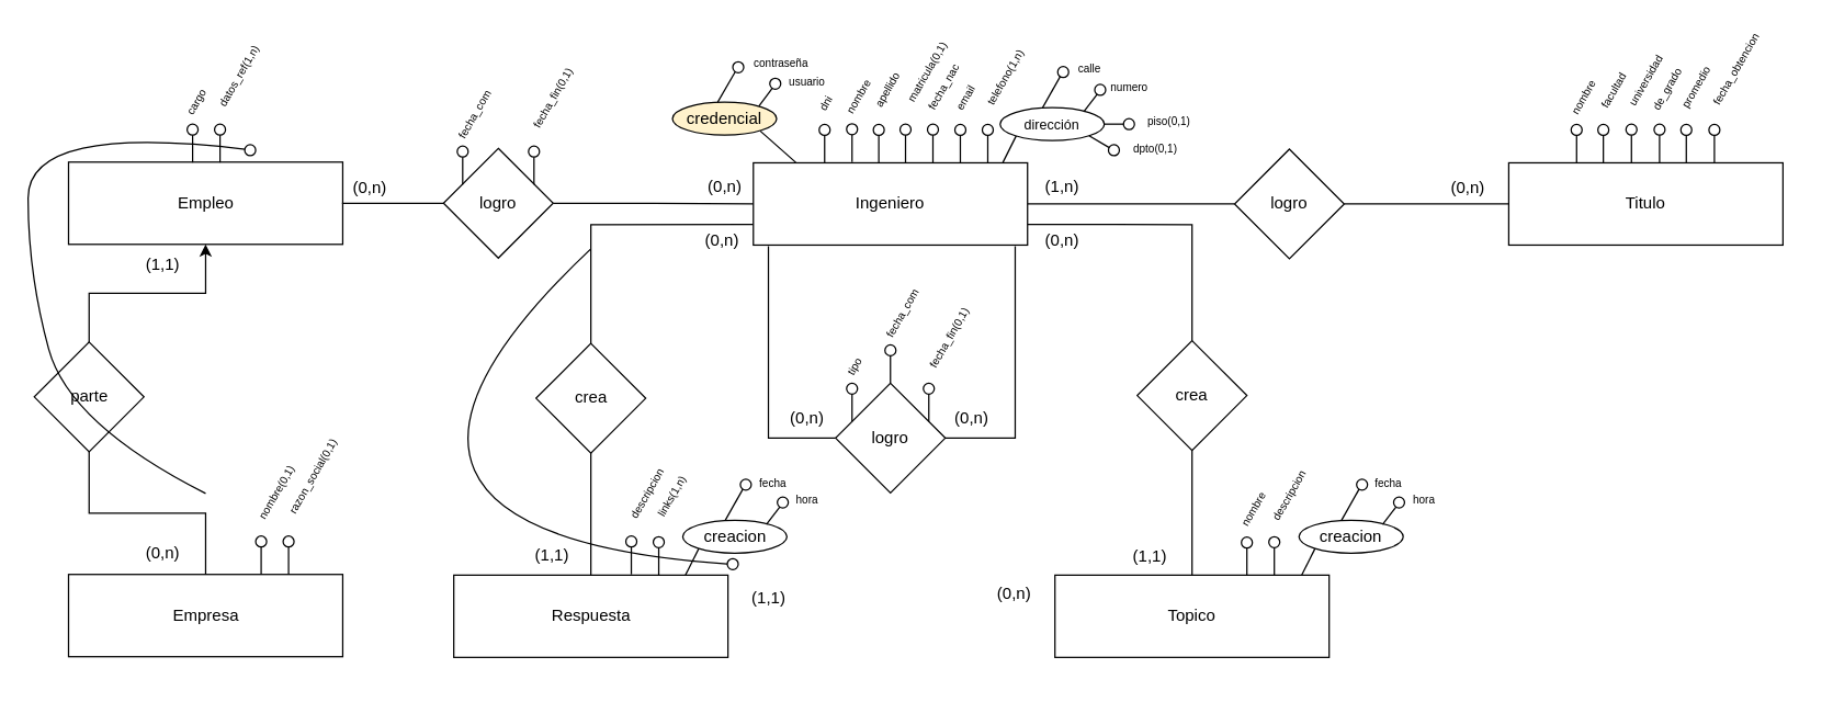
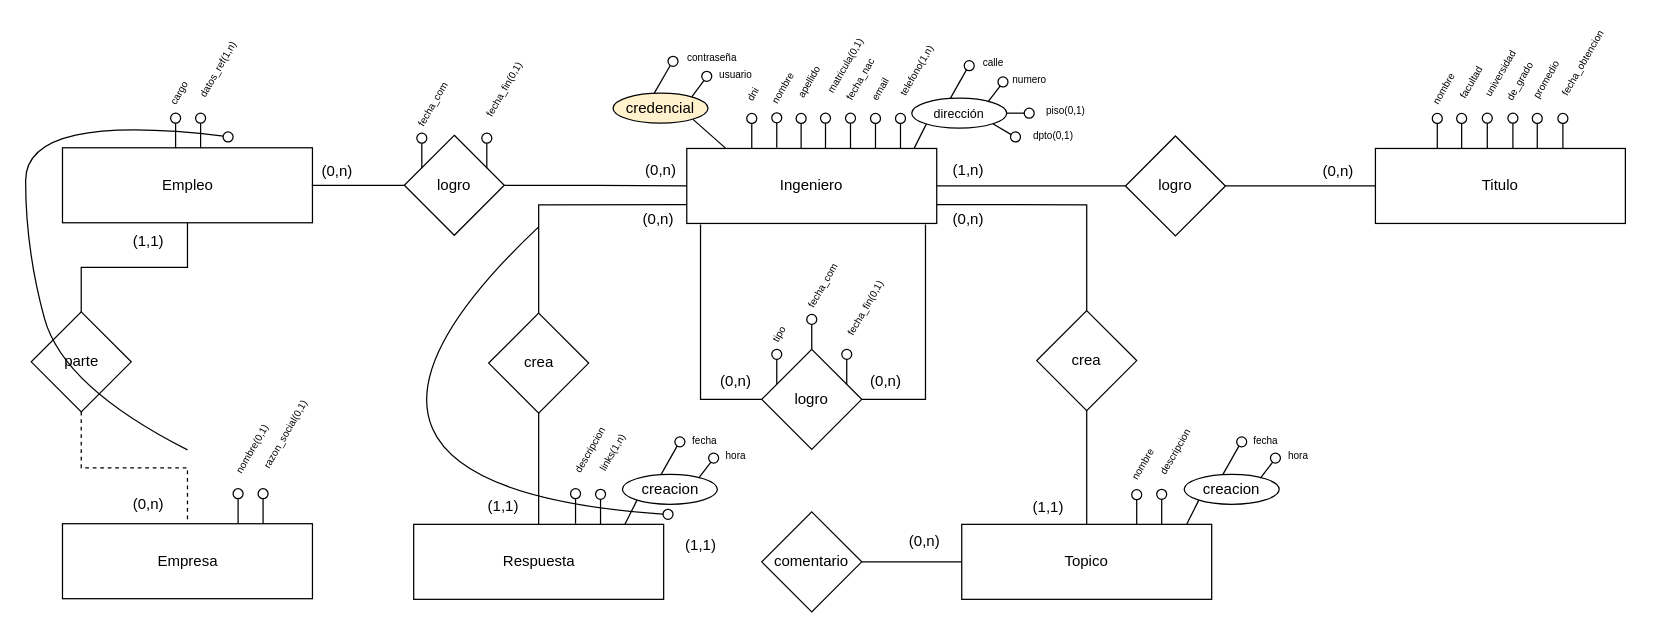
- <mxCell id="117" style="edgeStyle=orthogonalEdgeStyle;rounded=0;orthogonalLoop=1;jettySize=auto;html=1;endArrow=classic;startFill=0;entryX=0.5;entryY=1;entryDx=0;entryDy=0;" parent="1" source="119" target="7" edge="1"><mxGeometry relative="1" as="geometry"><mxPoint x="150" y="168" as="targetPoint" /></mxGeometry></mxCell>
+ <mxCell id="117" style="edgeStyle=orthogonalEdgeStyle;rounded=0;orthogonalLoop=1;jettySize=auto;html=1;endArrow=none;startFill=0;entryX=0.5;entryY=1;entryDx=0;entryDy=0;" parent="1" source="119" target="7" edge="1"><mxGeometry relative="1" as="geometry"><mxPoint x="150" y="168" as="targetPoint" /></mxGeometry></mxCell>
- <mxCell id="118" style="edgeStyle=orthogonalEdgeStyle;rounded=0;orthogonalLoop=1;jettySize=auto;html=1;entryX=0.5;entryY=0;entryDx=0;entryDy=0;endArrow=none;startFill=0;exitX=0.5;exitY=1;exitDx=0;exitDy=0;" parent="1" target="116" edge="1" source="119"><mxGeometry relative="1" as="geometry"><mxPoint x="149" y="299" as="sourcePoint" /></mxGeometry></mxCell>
+ <mxCell id="118" style="edgeStyle=orthogonalEdgeStyle;rounded=0;orthogonalLoop=1;jettySize=auto;html=1;entryX=0.5;entryY=0;entryDx=0;entryDy=0;endArrow=none;startFill=0;exitX=0.5;exitY=1;exitDx=0;exitDy=0;dashed=1;" parent="1" target="116" edge="1" source="119"><mxGeometry relative="1" as="geometry"><mxPoint x="149" y="299" as="sourcePoint" /></mxGeometry></mxCell>
+ <mxCell id="187" value="comentario" style="rhombus;whiteSpace=wrap;html=1;" parent="1" vertex="1"><mxGeometry x="609" y="399" width="80" height="80" as="geometry" /></mxCell>
+ <mxCell id="186" style="edgeStyle=orthogonalEdgeStyle;rounded=0;orthogonalLoop=1;jettySize=auto;html=1;entryX=0;entryY=0.5;entryDx=0;entryDy=0;endArrow=none;startFill=0;" parent="1" source="187" target="8" edge="1"><mxGeometry relative="1" as="geometry" /></mxCell>
